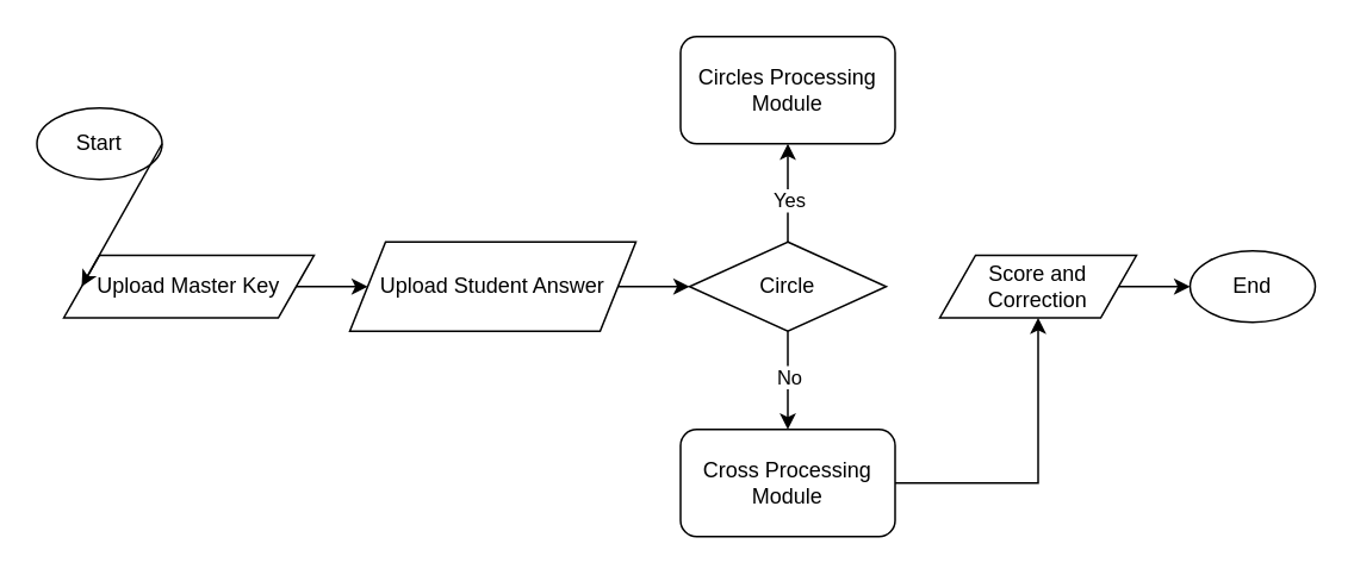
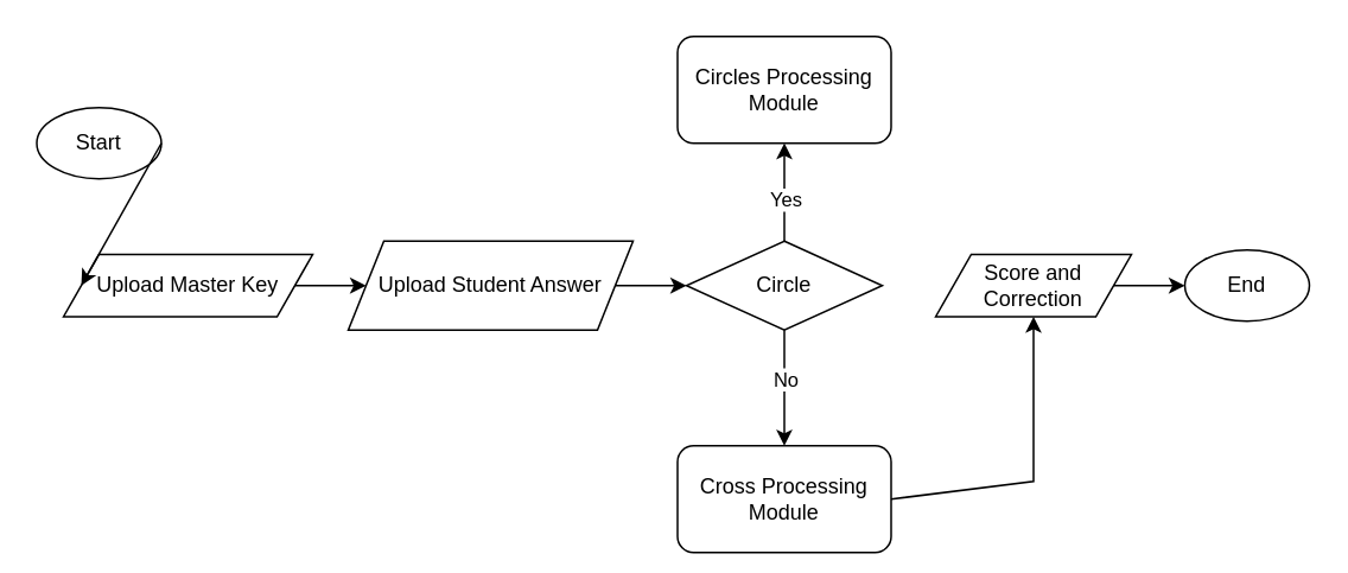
- <mxCell id="6" value="Cross Processing Module" style="rounded=1;whiteSpace=wrap;html=1;" vertex="1" parent="1"><mxGeometry x="380" y="240" width="120" height="60" as="geometry" /></mxCell>
+ <mxCell id="6" value="Cross Processing Module" style="rounded=1;whiteSpace=wrap;html=1;" vertex="1" parent="1"><mxGeometry x="380" y="250" width="120" height="60" as="geometry" /></mxCell>
